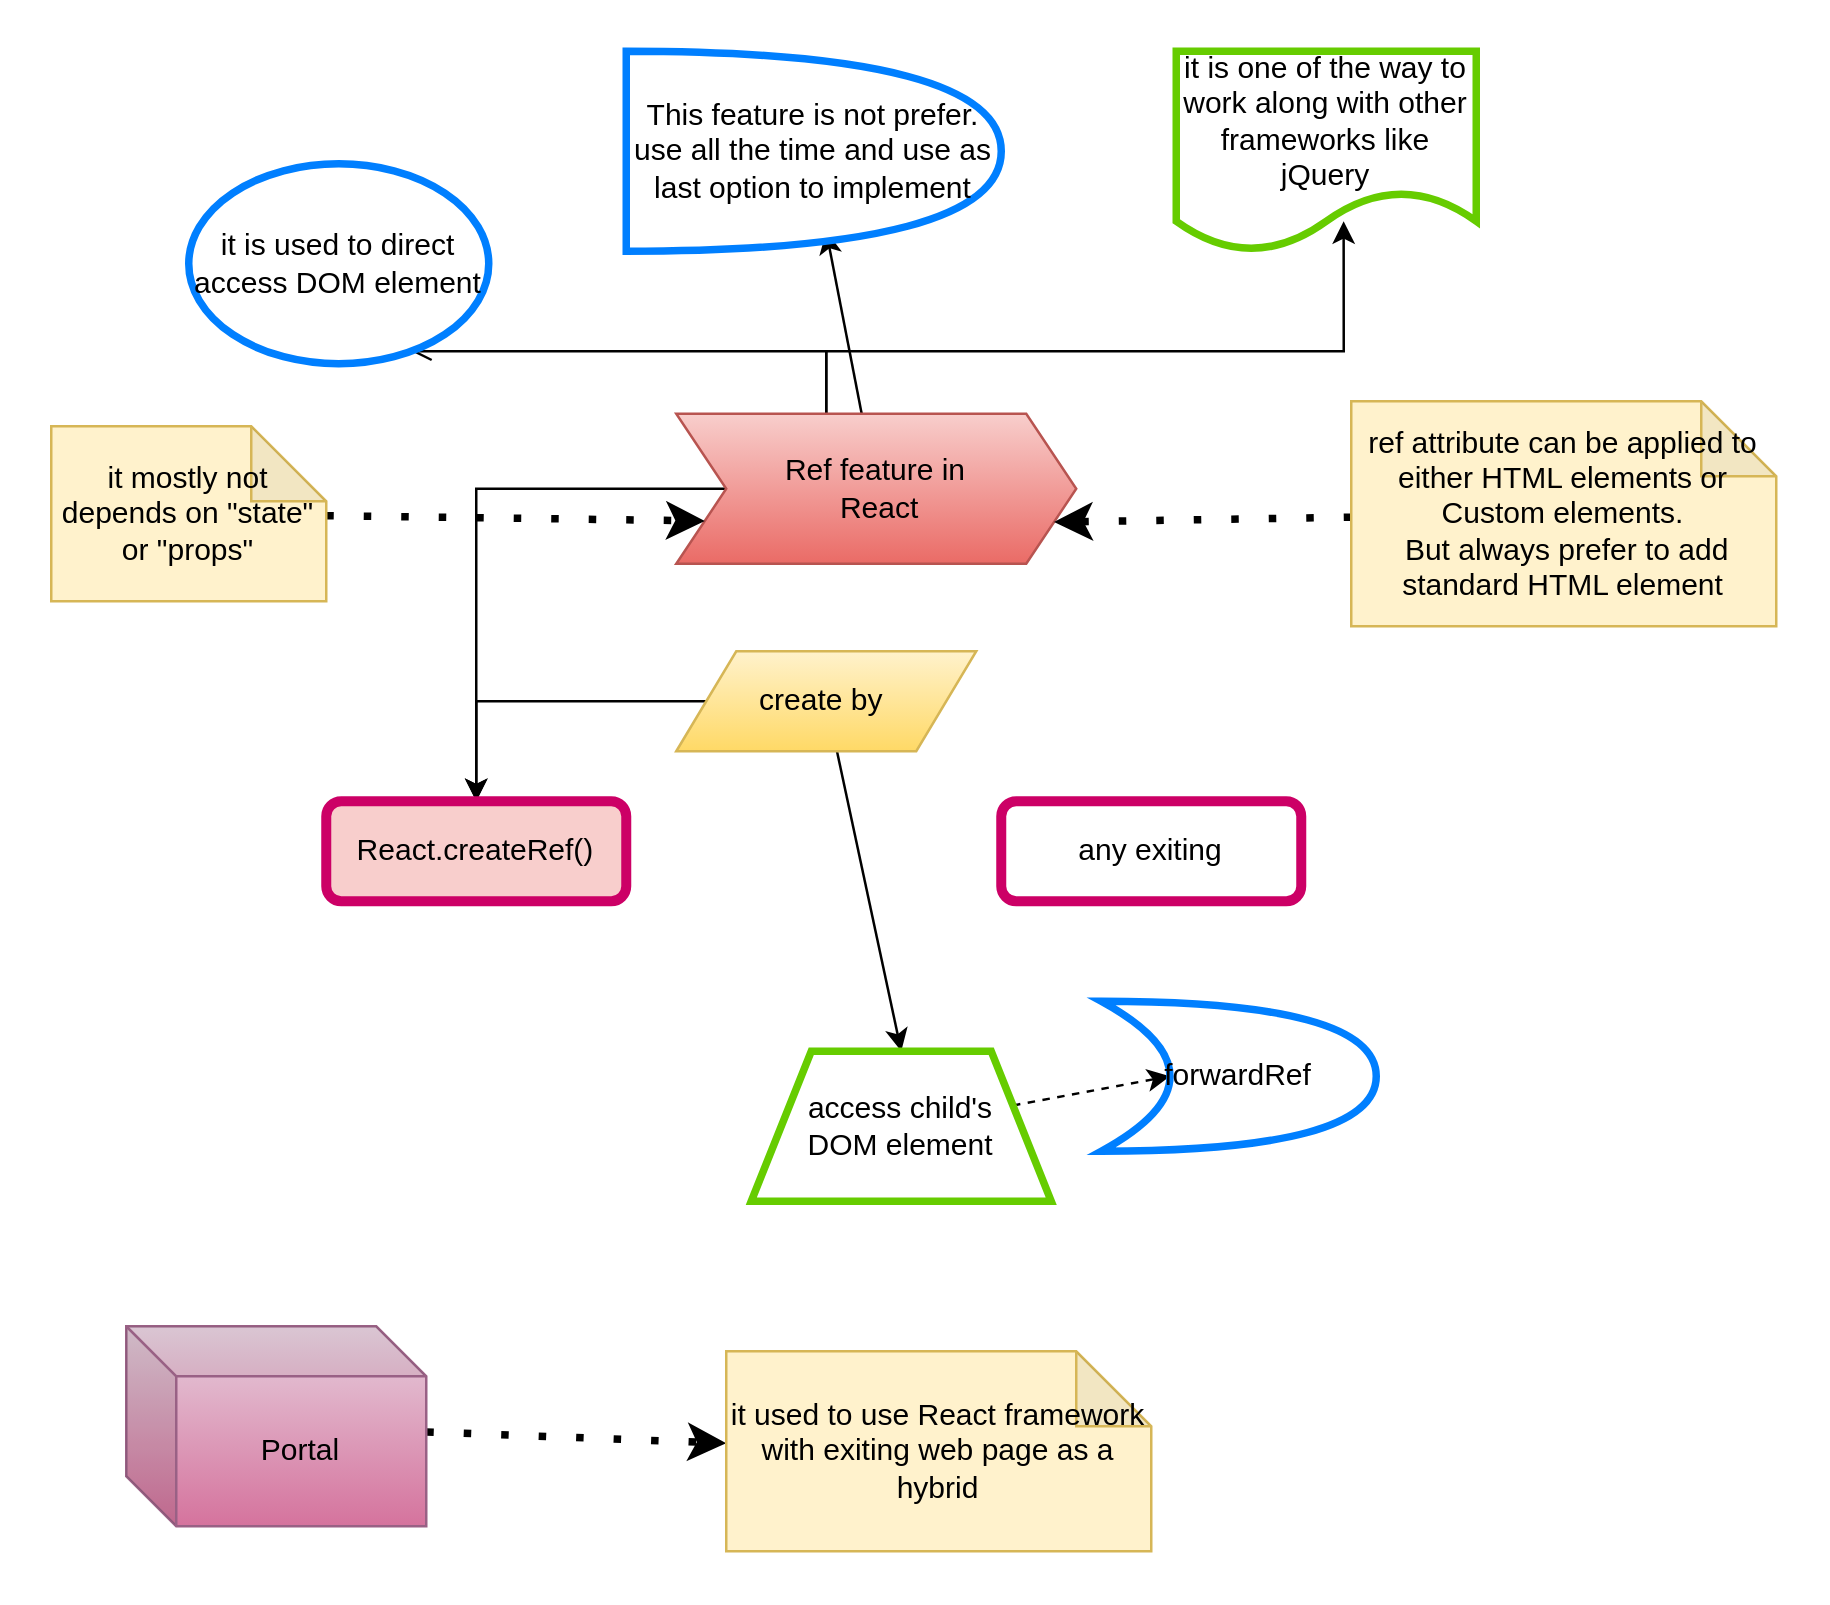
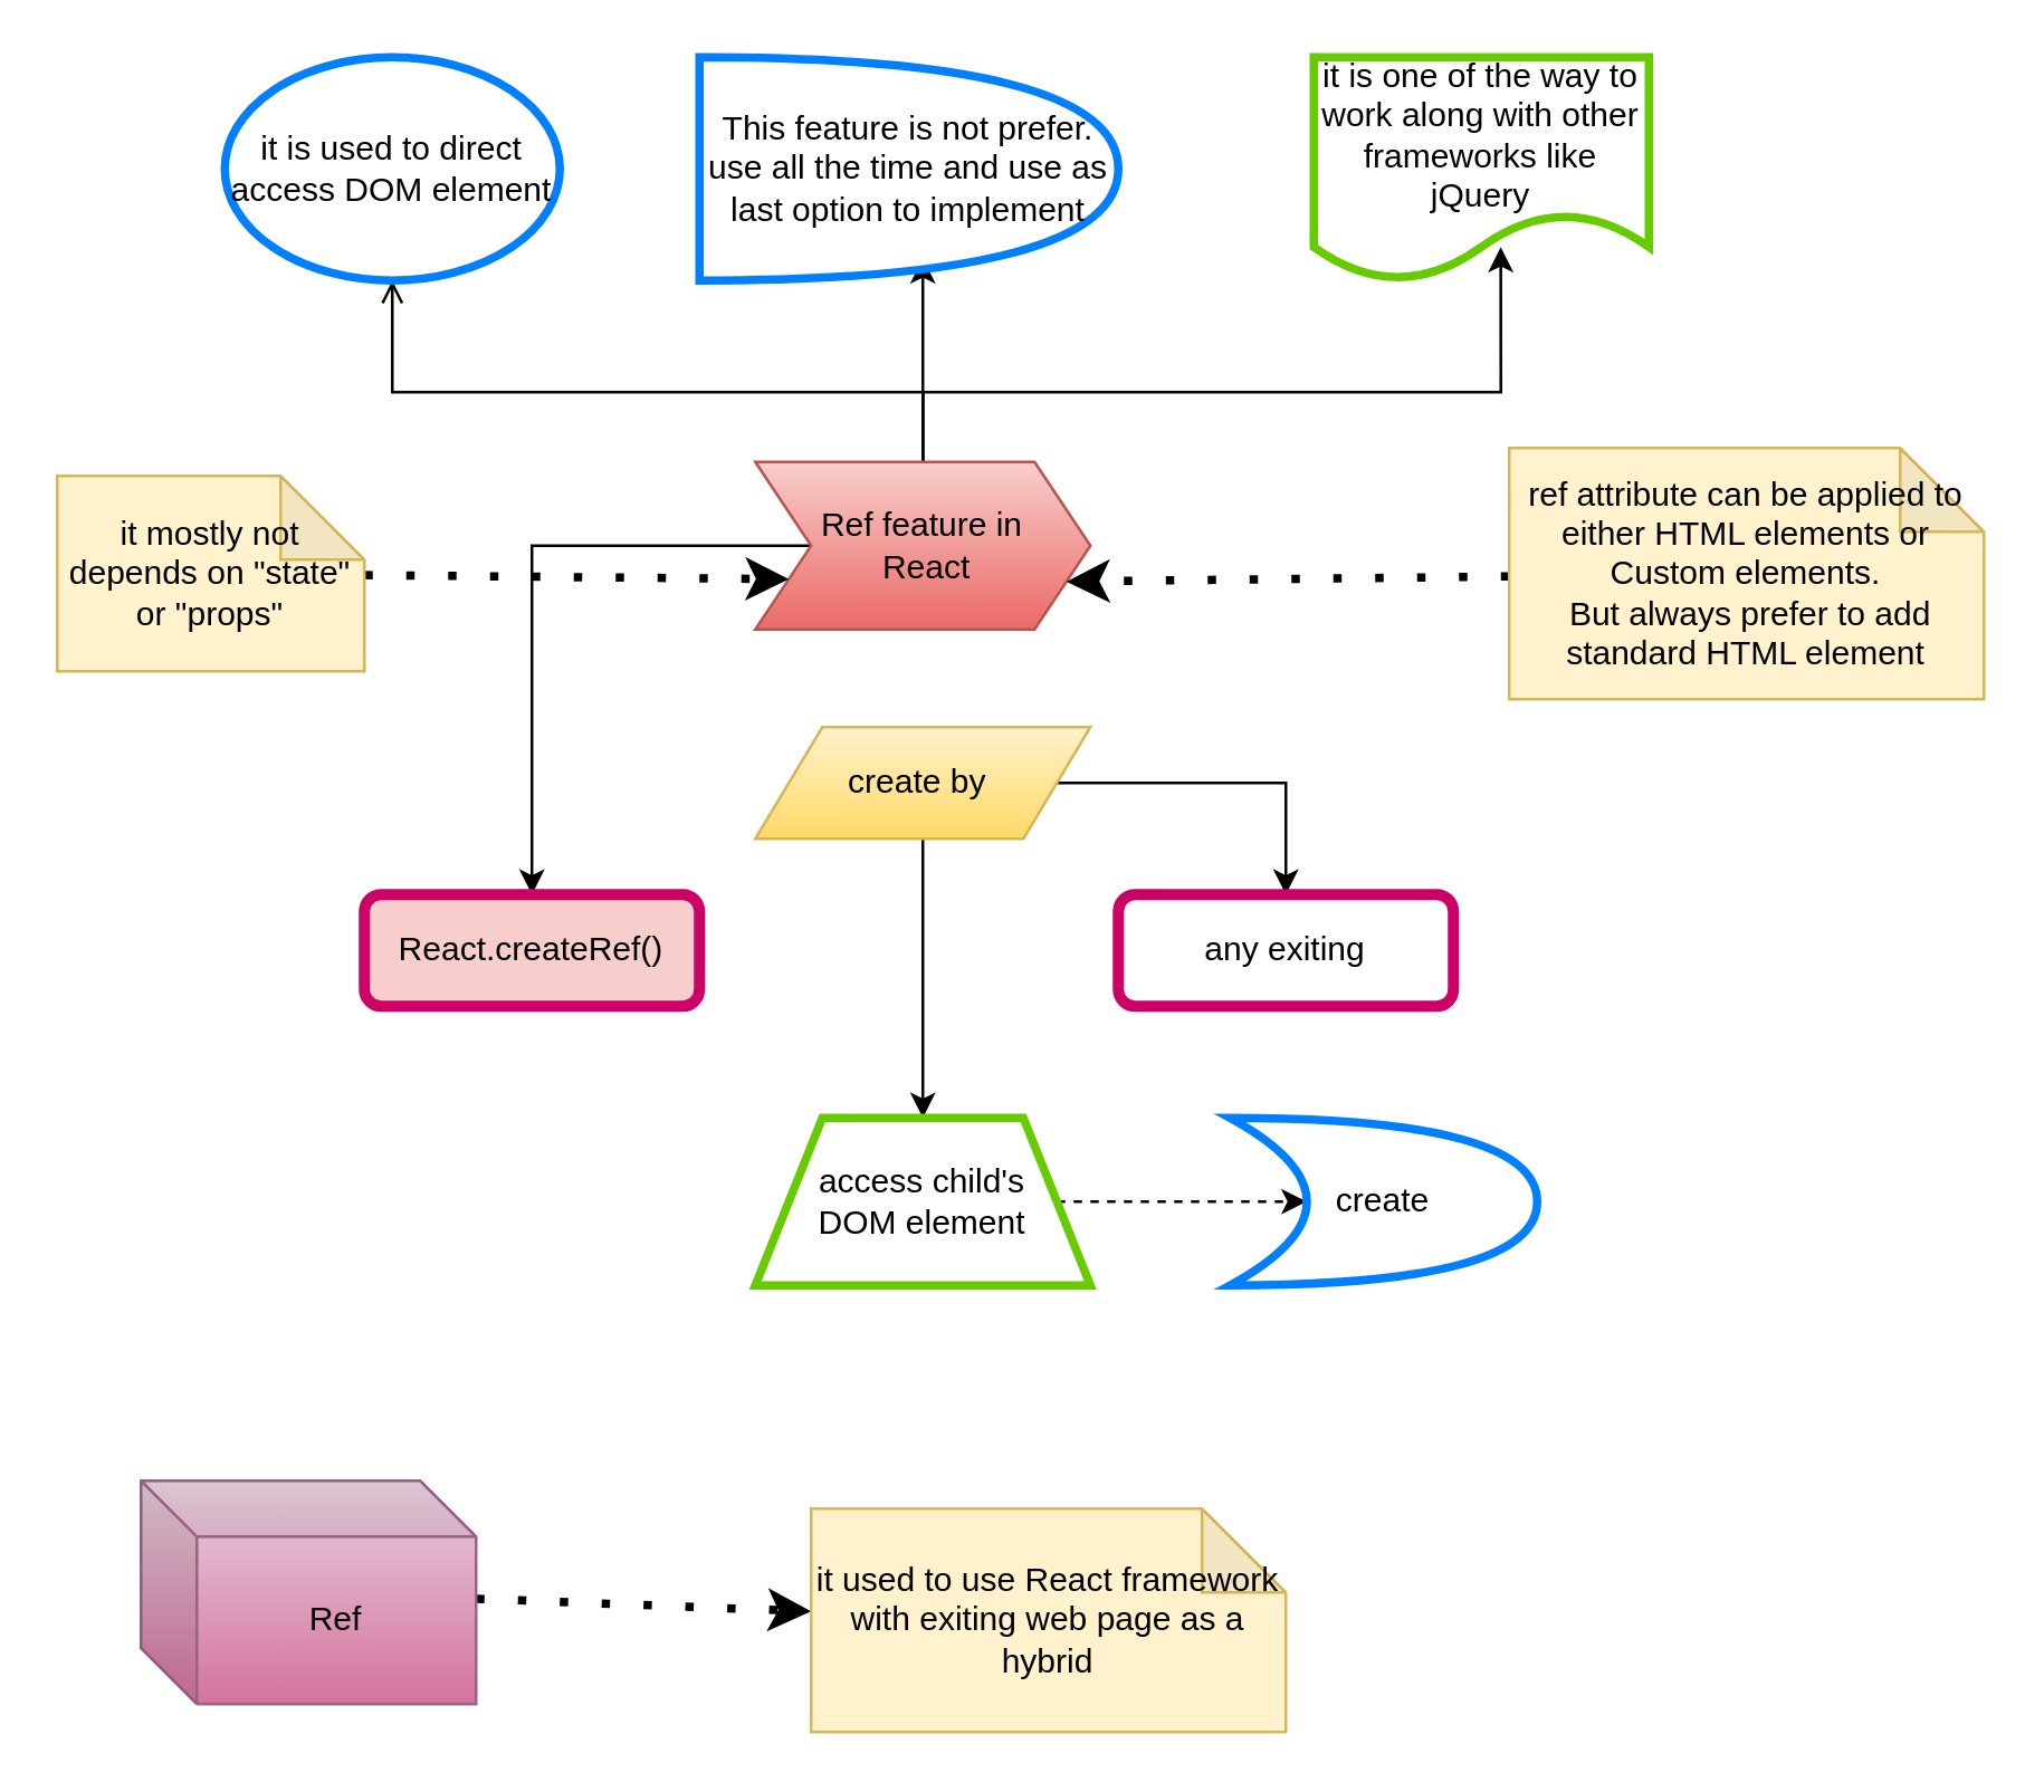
- <mxCell id="7" value="it is used to direct access DOM element" style="ellipse;whiteSpace=wrap;html=1;strokeColor=#007FFF;strokeWidth=3;" parent="1" vertex="1"><mxGeometry x="75" y="65" width="120" height="80" as="geometry" /></mxCell>
+ <mxCell id="7" value="it is used to direct access DOM element" style="ellipse;whiteSpace=wrap;html=1;strokeColor=#007FFF;strokeWidth=3;" parent="1" vertex="1"><mxGeometry x="80" y="20" width="120" height="80" as="geometry" /></mxCell>
- <mxCell id="6" value="Ref feature in&lt;br&gt;&amp;nbsp;React" style="shape=step;perimeter=stepPerimeter;whiteSpace=wrap;html=1;fixedSize=1;gradientColor=#ea6b66;fillColor=#f8cecc;strokeColor=#b85450;" parent="1" vertex="1"><mxGeometry x="270" y="165" width="160" height="60" as="geometry" /></mxCell>
+ <mxCell id="6" value="Ref feature in&lt;br&gt;&amp;nbsp;React" style="shape=step;perimeter=stepPerimeter;whiteSpace=wrap;html=1;fixedSize=1;gradientColor=#ea6b66;fillColor=#f8cecc;strokeColor=#b85450;" parent="1" vertex="1"><mxGeometry x="270" y="165" width="120" height="60" as="geometry" /></mxCell>
- <mxCell id="8" style="edgeStyle=orthogonalEdgeStyle;rounded=0;orthogonalLoop=1;jettySize=auto;html=1;" parent="1" source="10" target="11" edge="1"><mxGeometry relative="1" as="geometry" /></mxCell>
+ <mxCell id="8" style="edgeStyle=orthogonalEdgeStyle;rounded=0;orthogonalLoop=1;jettySize=auto;html=1;entryX=0.5;entryY=0;entryDx=0;entryDy=0;" parent="1" source="10" target="12" edge="1"><mxGeometry relative="1" as="geometry" /></mxCell>
- <mxCell id="21" value="forwardRef" style="shape=xor;whiteSpace=wrap;html=1;strokeColor=#007FFF;strokeWidth=3;" parent="1" vertex="1"><mxGeometry x="440" y="400" width="110" height="60" as="geometry" /></mxCell>
+ <mxCell id="21" value="create" style="shape=xor;whiteSpace=wrap;html=1;strokeColor=#007FFF;strokeWidth=3;" parent="1" vertex="1"><mxGeometry x="440" y="400" width="110" height="60" as="geometry" /></mxCell>
- <mxCell id="20" value="access child's &lt;br&gt;DOM element" style="shape=trapezoid;perimeter=trapezoidPerimeter;whiteSpace=wrap;html=1;strokeColor=#66CC00;strokeWidth=3;" parent="1" vertex="1"><mxGeometry x="300" y="420" width="120" height="60" as="geometry" /></mxCell>
+ <mxCell id="20" value="access child's &lt;br&gt;DOM element" style="shape=trapezoid;perimeter=trapezoidPerimeter;whiteSpace=wrap;html=1;strokeColor=#66CC00;strokeWidth=3;" parent="1" vertex="1"><mxGeometry x="270" y="400" width="120" height="60" as="geometry" /></mxCell>
- <mxCell id="23" value="Portal" style="shape=cube;whiteSpace=wrap;html=1;boundedLbl=1;backgroundOutline=1;darkOpacity=0.05;darkOpacity2=0.1;gradientColor=#d5739d;fillColor=#e6d0de;strokeColor=#996185;" parent="1" vertex="1"><mxGeometry x="50" y="530" width="120" height="80" as="geometry" /></mxCell>
+ <mxCell id="23" value="Ref" style="shape=cube;whiteSpace=wrap;html=1;boundedLbl=1;backgroundOutline=1;darkOpacity=0.05;darkOpacity2=0.1;gradientColor=#d5739d;fillColor=#e6d0de;strokeColor=#996185;" parent="1" vertex="1"><mxGeometry x="50" y="530" width="120" height="80" as="geometry" /></mxCell>
